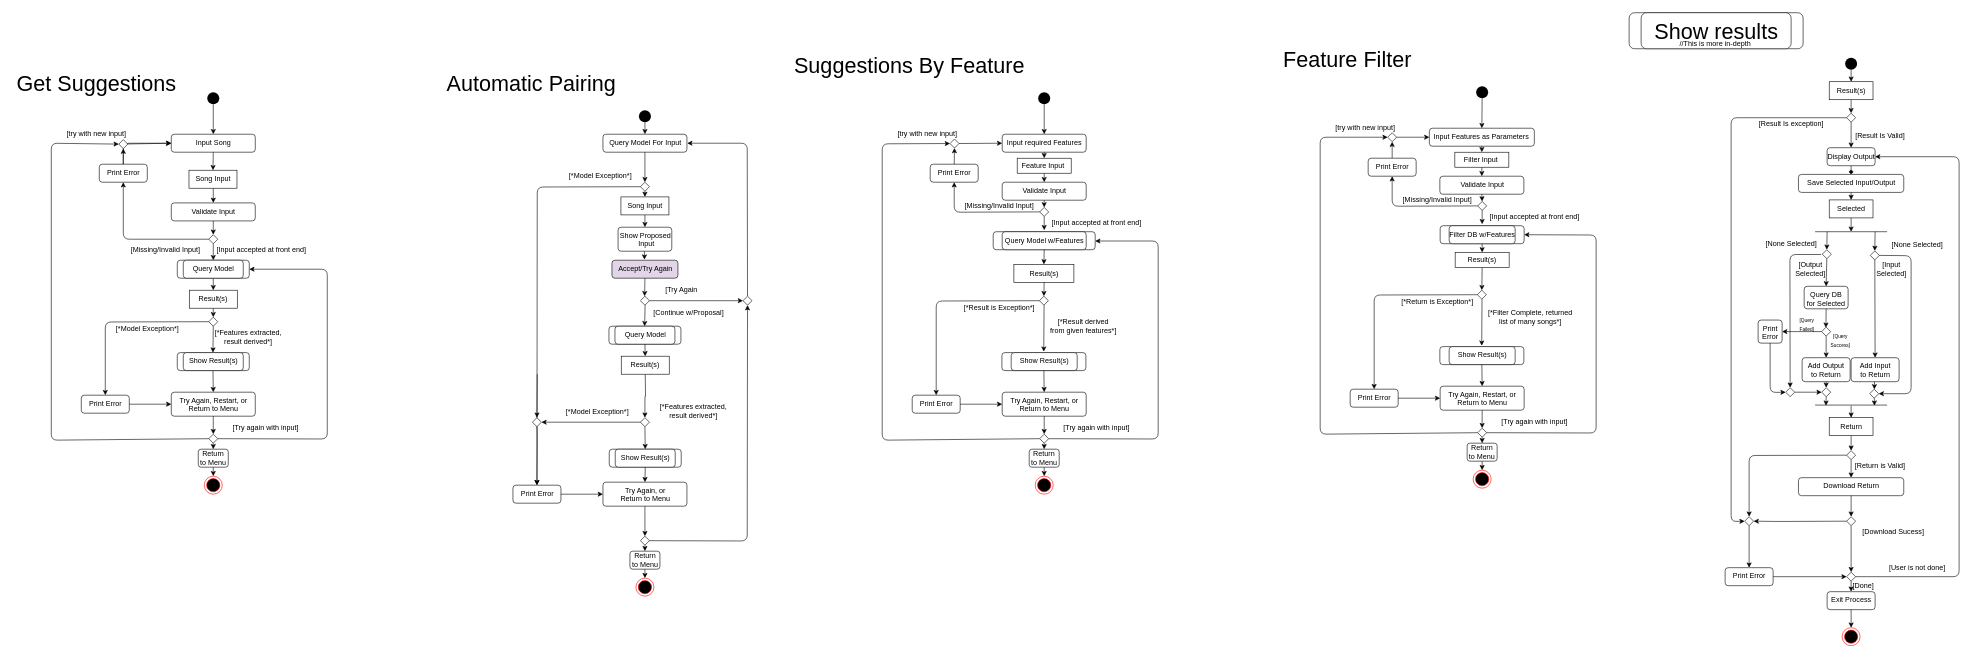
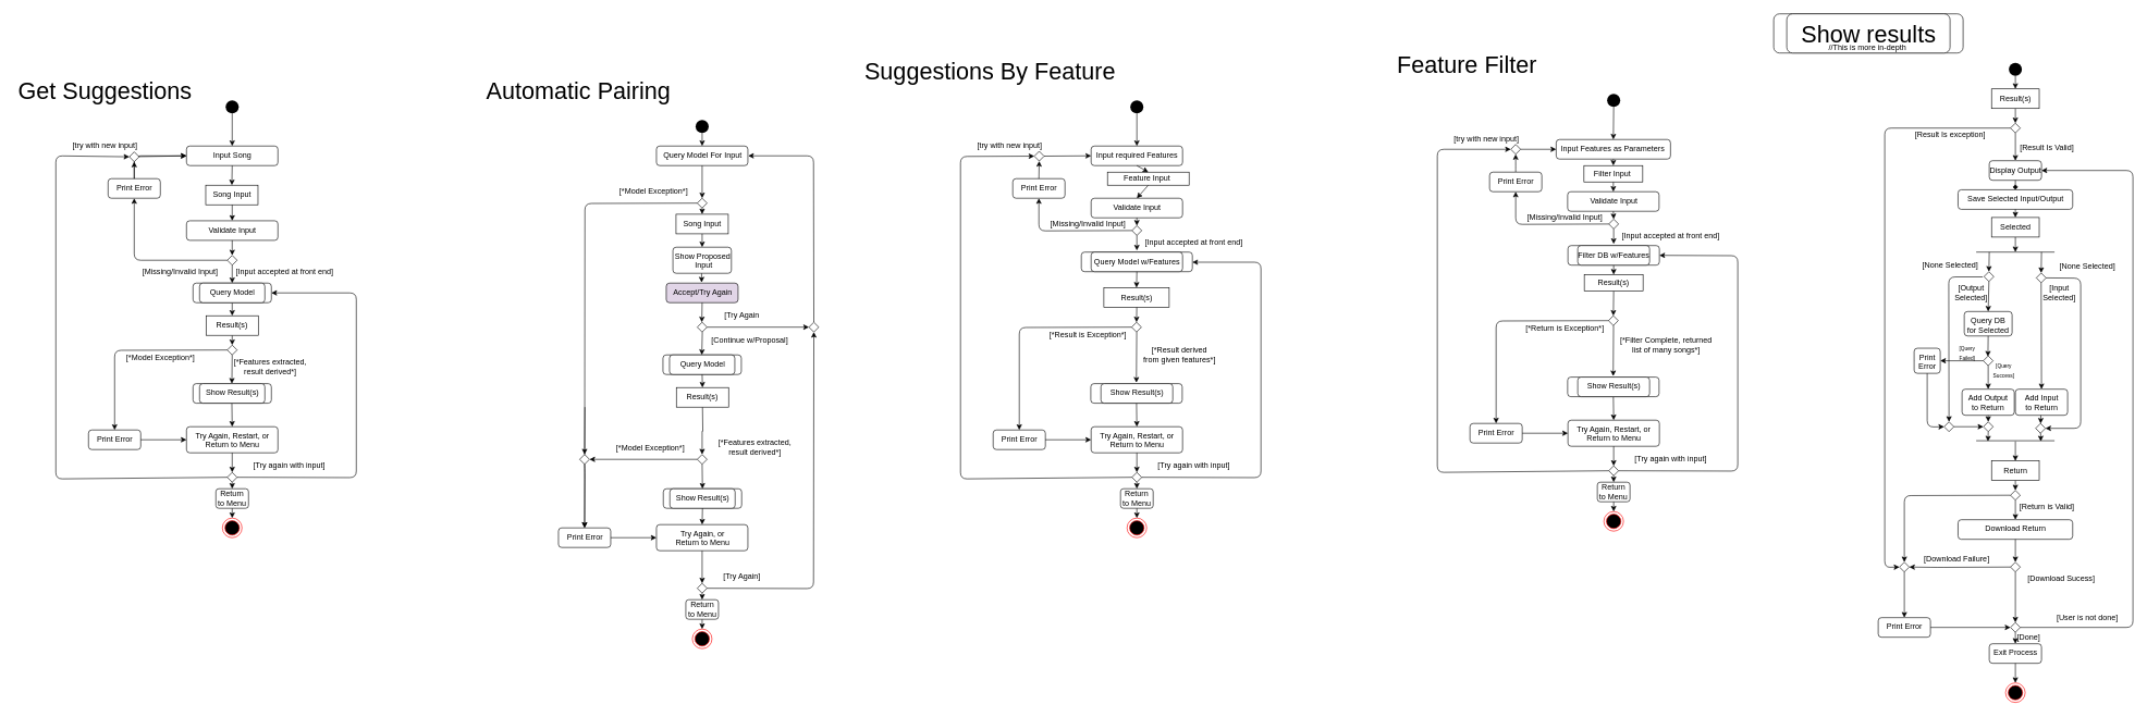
- <mxCell id="217" value="Feature Input&amp;nbsp;" style="rounded=0;whiteSpace=wrap;html=1;" vertex="1" parent="1"><mxGeometry x="1695" y="263" width="90" height="25" as="geometry" /></mxCell>
+ <mxCell id="217" value="Feature Input&amp;nbsp;" style="rounded=0;whiteSpace=wrap;html=1;" vertex="1" parent="1"><mxGeometry x="1695" y="263" width="125" height="20" as="geometry" /></mxCell>
- <mxCell id="234" value="Return" style="rounded=0;whiteSpace=wrap;html=1;" vertex="1" parent="1"><mxGeometry x="3048.5" y="695.5" width="73" height="30" as="geometry" /></mxCell>
+ <mxCell id="234" value="Return" style="rounded=0;whiteSpace=wrap;html=1;" vertex="1" parent="1"><mxGeometry x="3048.5" y="705.5" width="73" height="30" as="geometry" /></mxCell>
+ <mxCell id="240" value="[Download Failure]" style="text;html=1;align=center;verticalAlign=middle;resizable=0;points=[];autosize=1;" vertex="1" parent="1"><mxGeometry x="2935" y="845.5" width="120" height="20" as="geometry" /></mxCell>
+ <mxCell id="67" value="[Try Again]" style="text;html=1;align=center;verticalAlign=middle;resizable=0;points=[];autosize=1;" vertex="1" parent="1"><mxGeometry x="1100" y="873" width="70" height="20" as="geometry" /></mxCell>
